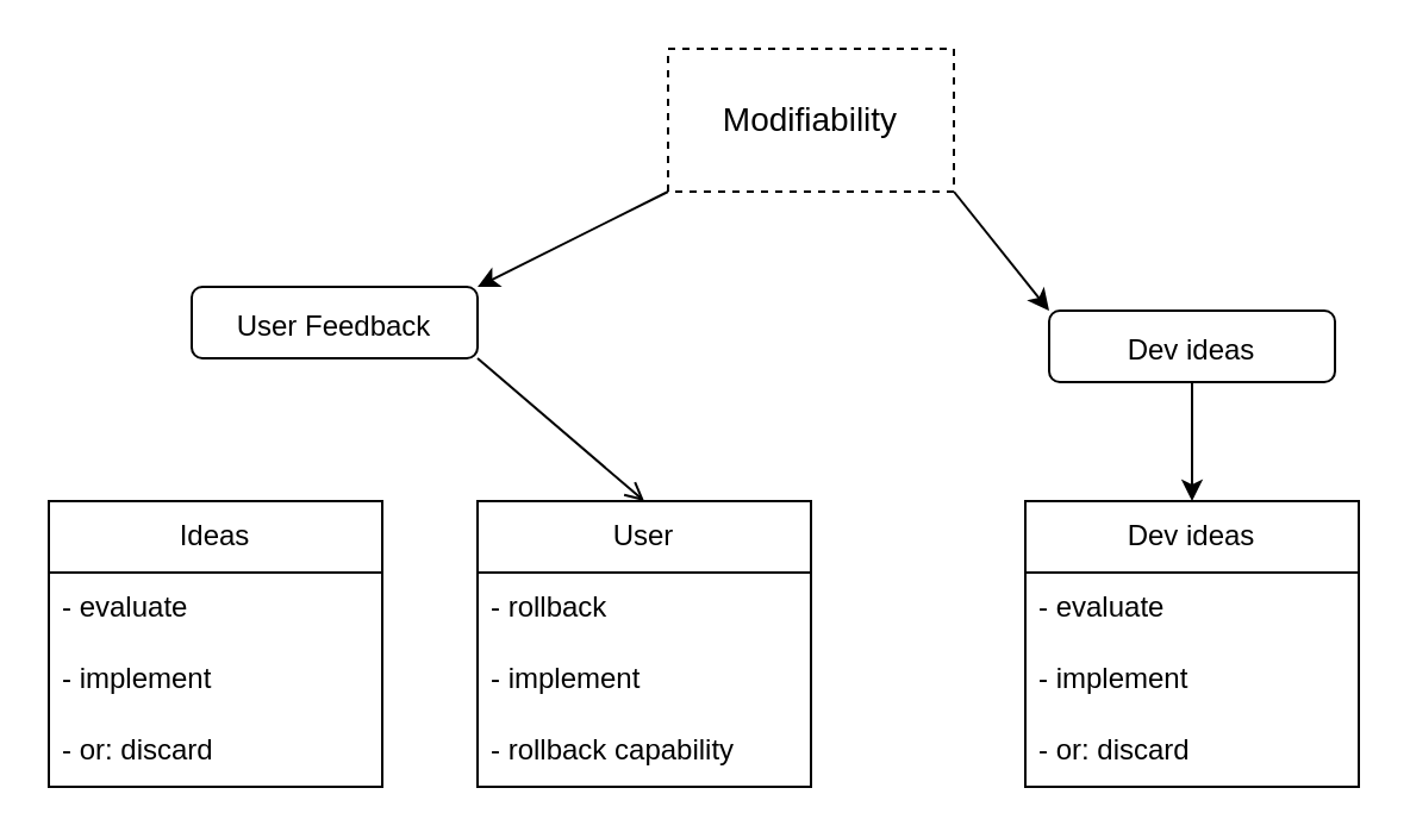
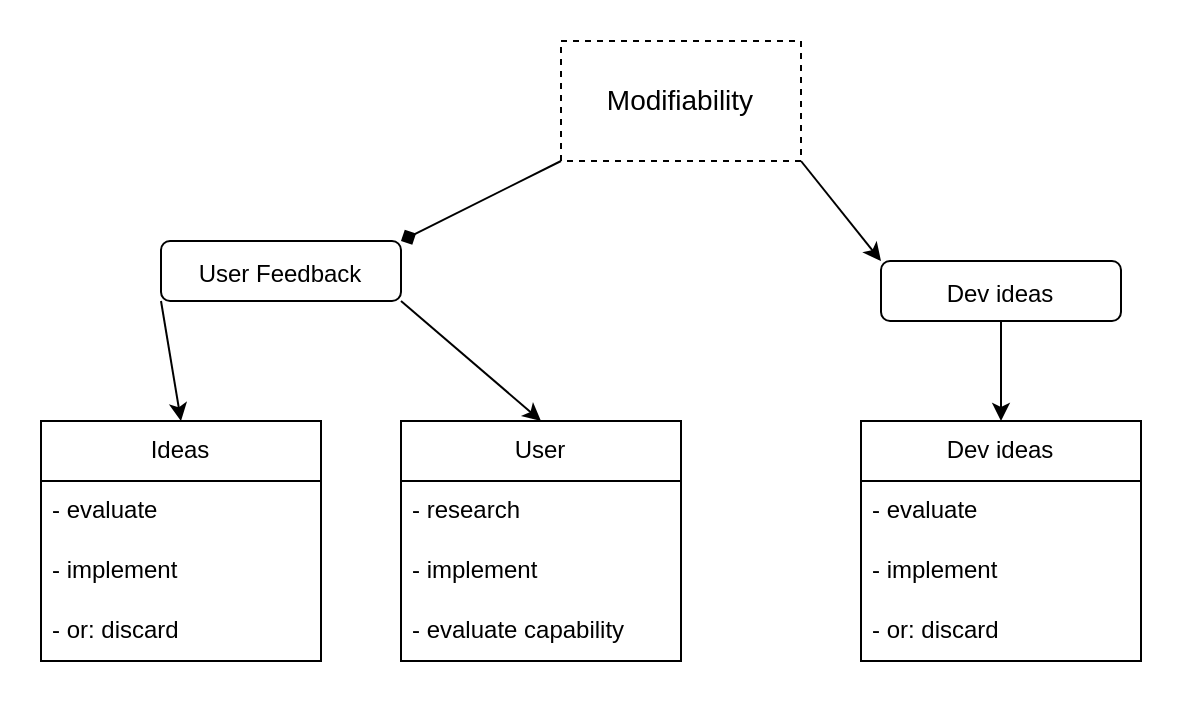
- <mxCell id="17" value="" style="endArrow=classic;html=1;rounded=0;fontSize=12;exitX=0;exitY=1;exitDx=0;exitDy=0;entryX=1;entryY=0;entryDx=0;entryDy=0;" edge="1" parent="1" source="2" target="3"><mxGeometry width="50" height="50" relative="1" as="geometry"><mxPoint x="680" y="270" as="sourcePoint" /><mxPoint x="730" y="220" as="targetPoint" /></mxGeometry></mxCell>
+ <mxCell id="17" value="" style="endArrow=diamond;html=1;rounded=0;fontSize=12;exitX=0;exitY=1;exitDx=0;exitDy=0;entryX=1;entryY=0;entryDx=0;entryDy=0;" edge="1" parent="1" source="2" target="3"><mxGeometry width="50" height="50" relative="1" as="geometry"><mxPoint x="680" y="270" as="sourcePoint" /><mxPoint x="730" y="220" as="targetPoint" /></mxGeometry></mxCell>
+ <mxCell id="21" value="" style="endArrow=classic;html=1;rounded=0;fontSize=12;exitX=0;exitY=1;exitDx=0;exitDy=0;entryX=0.5;entryY=0;entryDx=0;entryDy=0;" edge="1" parent="1" source="3" target="5"><mxGeometry width="50" height="50" relative="1" as="geometry"><mxPoint x="680" y="270" as="sourcePoint" /><mxPoint x="730" y="220" as="targetPoint" /></mxGeometry></mxCell>
- <mxCell id="20" value="" style="endArrow=open;html=1;rounded=0;fontSize=12;exitX=1;exitY=1;exitDx=0;exitDy=0;entryX=0.5;entryY=0;entryDx=0;entryDy=0;" edge="1" parent="1" source="3" target="9"><mxGeometry width="50" height="50" relative="1" as="geometry"><mxPoint x="680" y="270" as="sourcePoint" /><mxPoint x="730" y="220" as="targetPoint" /></mxGeometry></mxCell>
+ <mxCell id="20" value="" style="endArrow=classic;html=1;rounded=0;fontSize=12;exitX=1;exitY=1;exitDx=0;exitDy=0;entryX=0.5;entryY=0;entryDx=0;entryDy=0;" edge="1" parent="1" source="3" target="9"><mxGeometry width="50" height="50" relative="1" as="geometry"><mxPoint x="680" y="270" as="sourcePoint" /><mxPoint x="730" y="220" as="targetPoint" /></mxGeometry></mxCell>
- <mxCell id="10" value="- rollback" style="text;strokeColor=none;fillColor=none;align=left;verticalAlign=middle;spacingLeft=4;spacingRight=4;overflow=hidden;points=[[0,0.5],[1,0.5]];portConstraint=eastwest;rotatable=0;whiteSpace=wrap;html=1;fontSize=12;" vertex="1" parent="9"><mxGeometry y="30" width="140" height="30" as="geometry" /></mxCell>
+ <mxCell id="10" value="- research" style="text;strokeColor=none;fillColor=none;align=left;verticalAlign=middle;spacingLeft=4;spacingRight=4;overflow=hidden;points=[[0,0.5],[1,0.5]];portConstraint=eastwest;rotatable=0;whiteSpace=wrap;html=1;fontSize=12;" vertex="1" parent="9"><mxGeometry y="30" width="140" height="30" as="geometry" /></mxCell>
- <mxCell id="12" value="- rollback capability" style="text;strokeColor=none;fillColor=none;align=left;verticalAlign=middle;spacingLeft=4;spacingRight=4;overflow=hidden;points=[[0,0.5],[1,0.5]];portConstraint=eastwest;rotatable=0;whiteSpace=wrap;html=1;fontSize=12;" vertex="1" parent="9"><mxGeometry y="90" width="140" height="30" as="geometry" /></mxCell>
+ <mxCell id="12" value="- evaluate capability" style="text;strokeColor=none;fillColor=none;align=left;verticalAlign=middle;spacingLeft=4;spacingRight=4;overflow=hidden;points=[[0,0.5],[1,0.5]];portConstraint=eastwest;rotatable=0;whiteSpace=wrap;html=1;fontSize=12;" vertex="1" parent="9"><mxGeometry y="90" width="140" height="30" as="geometry" /></mxCell>
